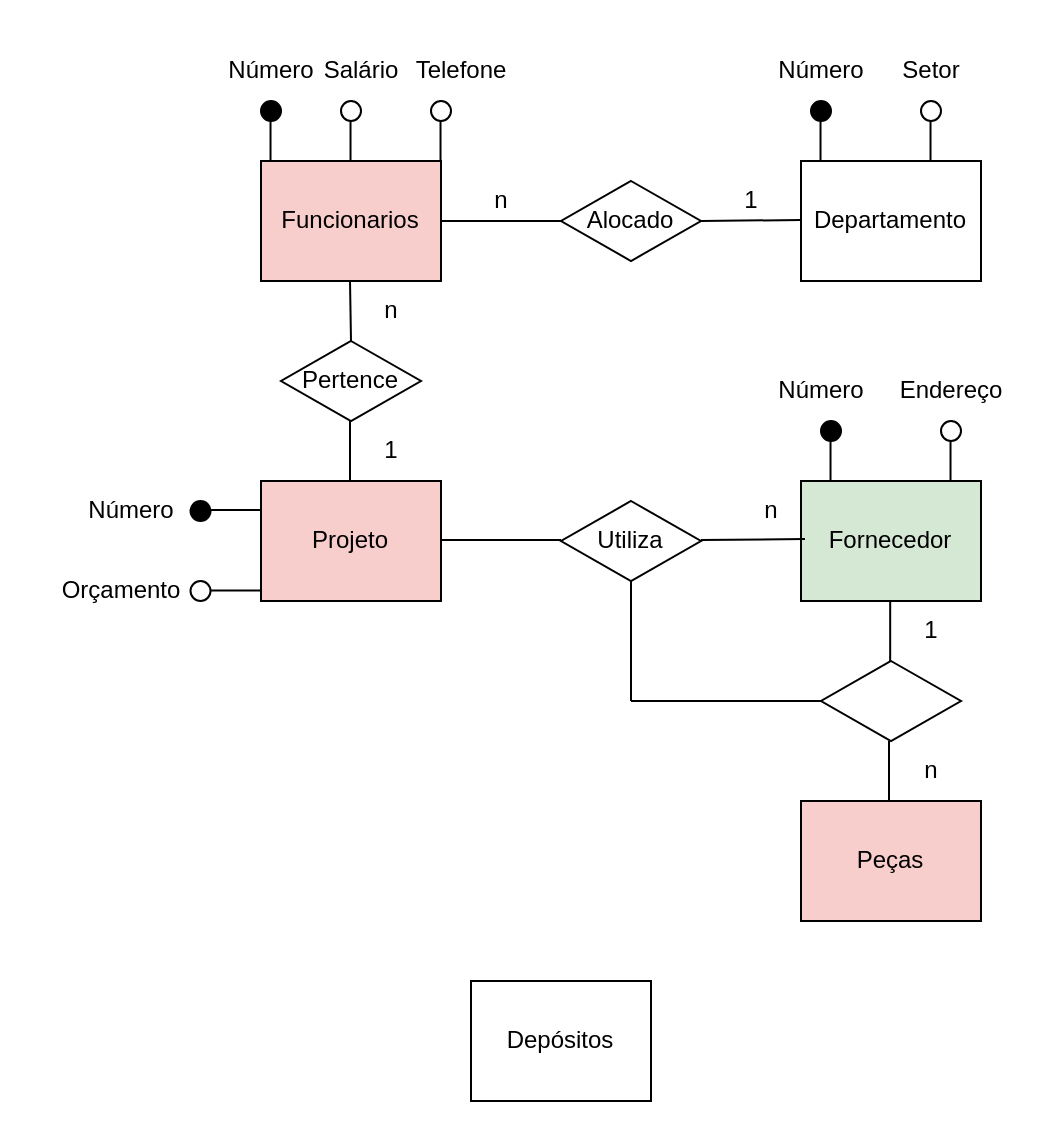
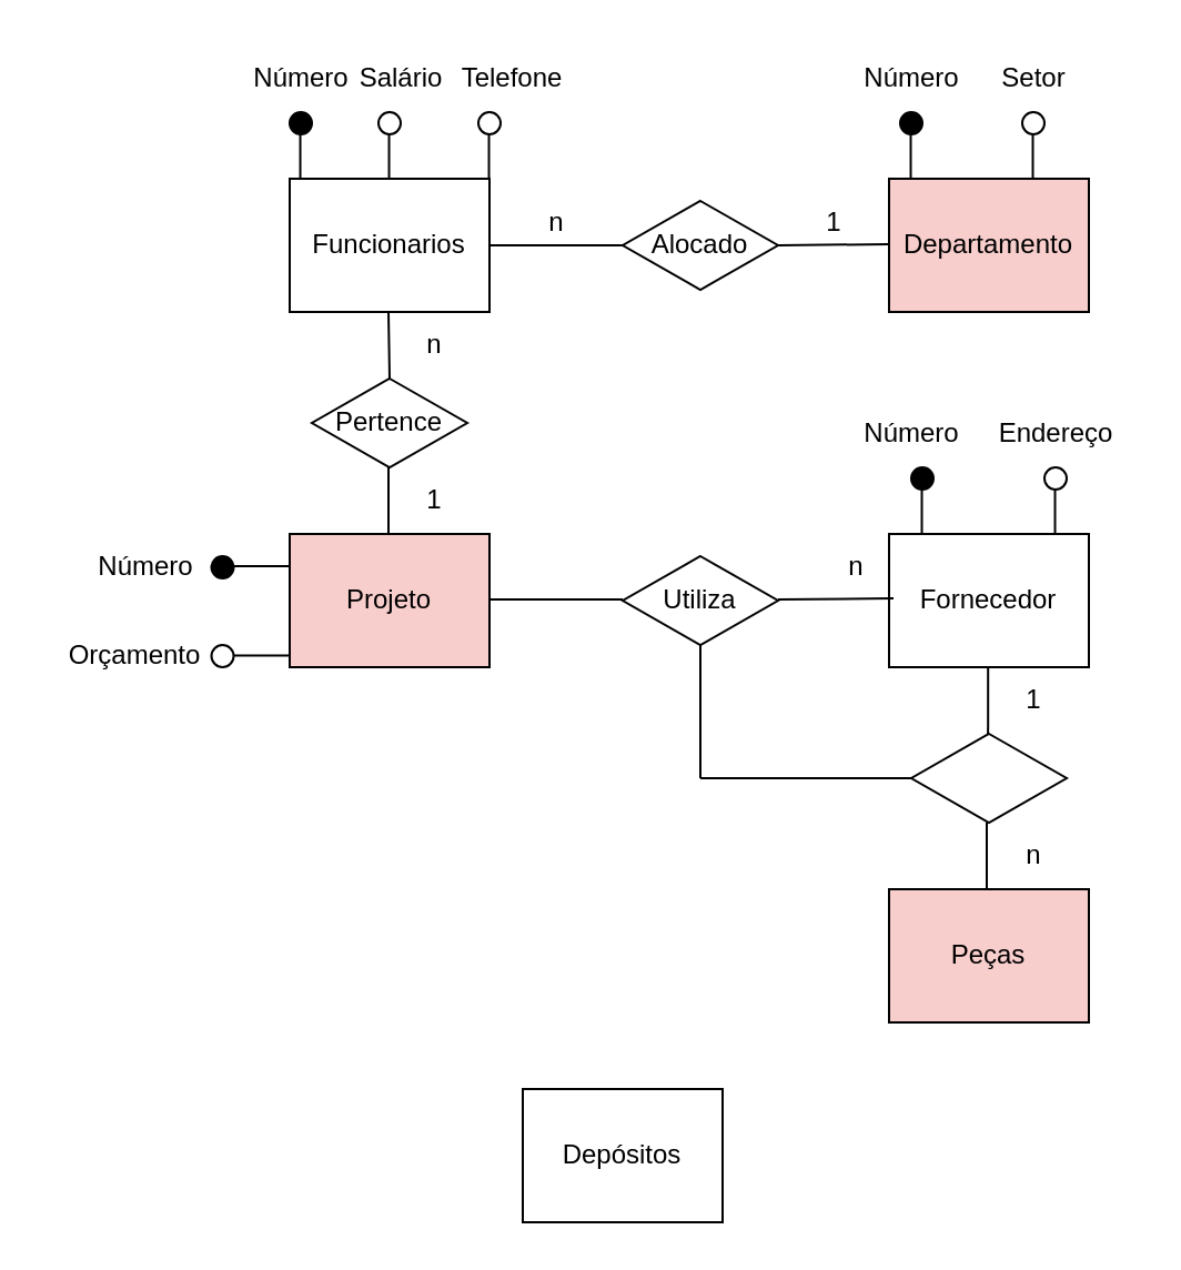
- <mxCell id="6" value="Funcionarios" style="rounded=0;whiteSpace=wrap;html=1;fillColor=#f8cecc;" vertex="1" parent="1"><mxGeometry x="130" y="80" width="90" height="60" as="geometry" /></mxCell>
+ <mxCell id="6" value="Funcionarios" style="rounded=0;whiteSpace=wrap;html=1;" vertex="1" parent="1"><mxGeometry x="130" y="80" width="90" height="60" as="geometry" /></mxCell>
- <mxCell id="7" value="Departamento" style="rounded=0;whiteSpace=wrap;html=1;" vertex="1" parent="1"><mxGeometry x="400" y="80" width="90" height="60" as="geometry" /></mxCell>
+ <mxCell id="7" value="Departamento" style="rounded=0;whiteSpace=wrap;html=1;fillColor=#f8cecc;" vertex="1" parent="1"><mxGeometry x="400" y="80" width="90" height="60" as="geometry" /></mxCell>
- <mxCell id="4" value="Fornecedor" style="rounded=0;whiteSpace=wrap;html=1;fillColor=#d5e8d4;" vertex="1" parent="1"><mxGeometry x="400" y="240" width="90" height="60" as="geometry" /></mxCell>
+ <mxCell id="4" value="Fornecedor" style="rounded=0;whiteSpace=wrap;html=1;" vertex="1" parent="1"><mxGeometry x="400" y="240" width="90" height="60" as="geometry" /></mxCell>
